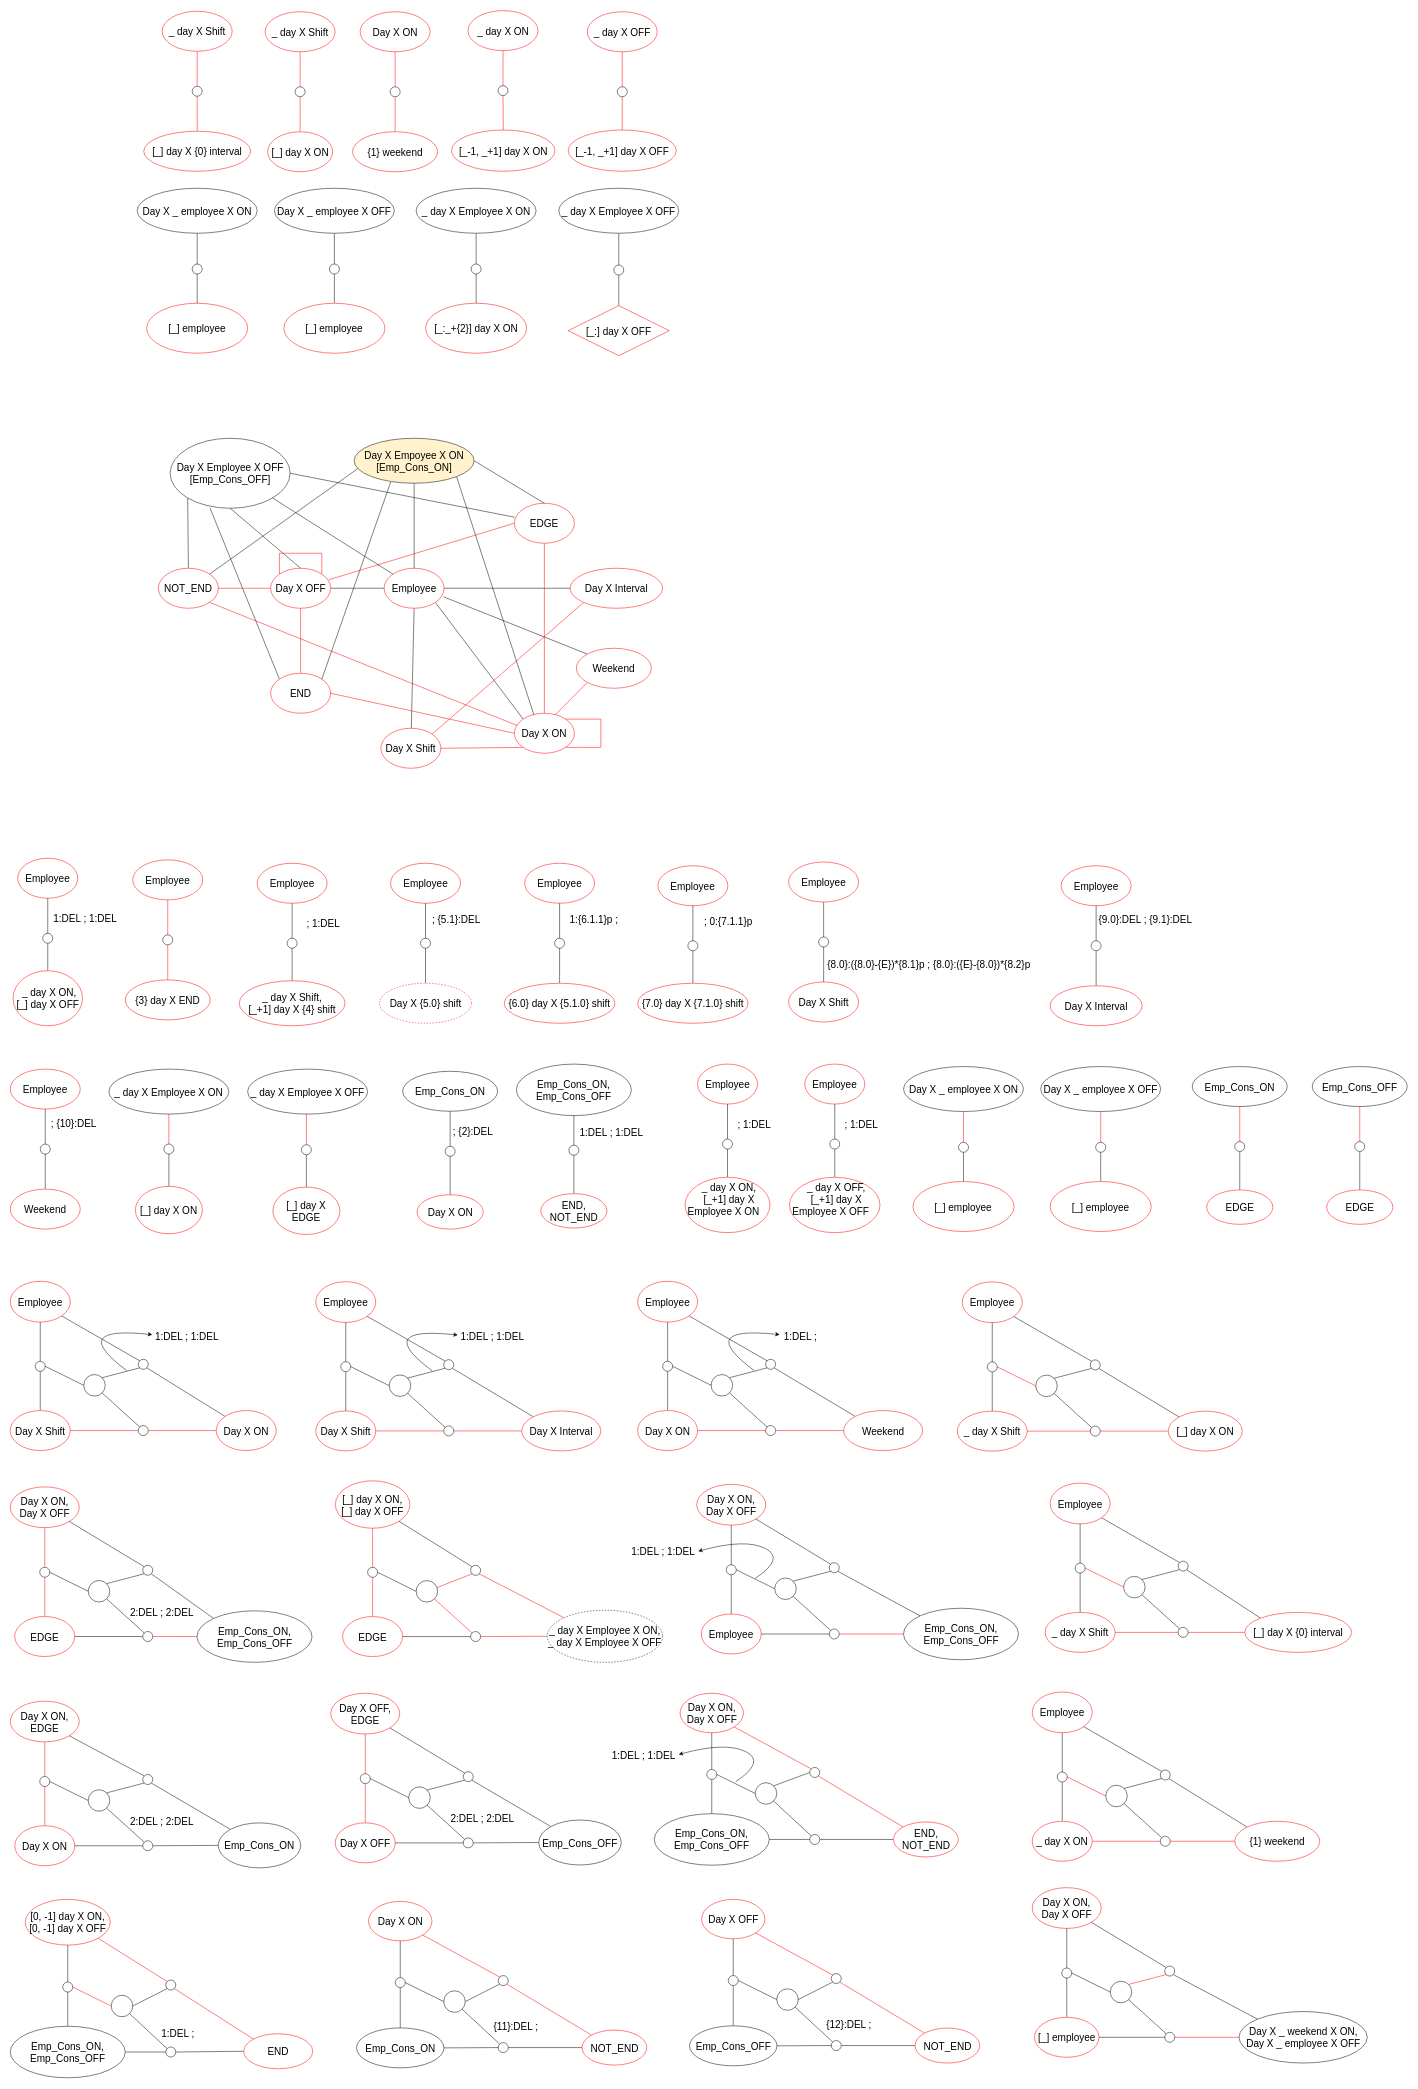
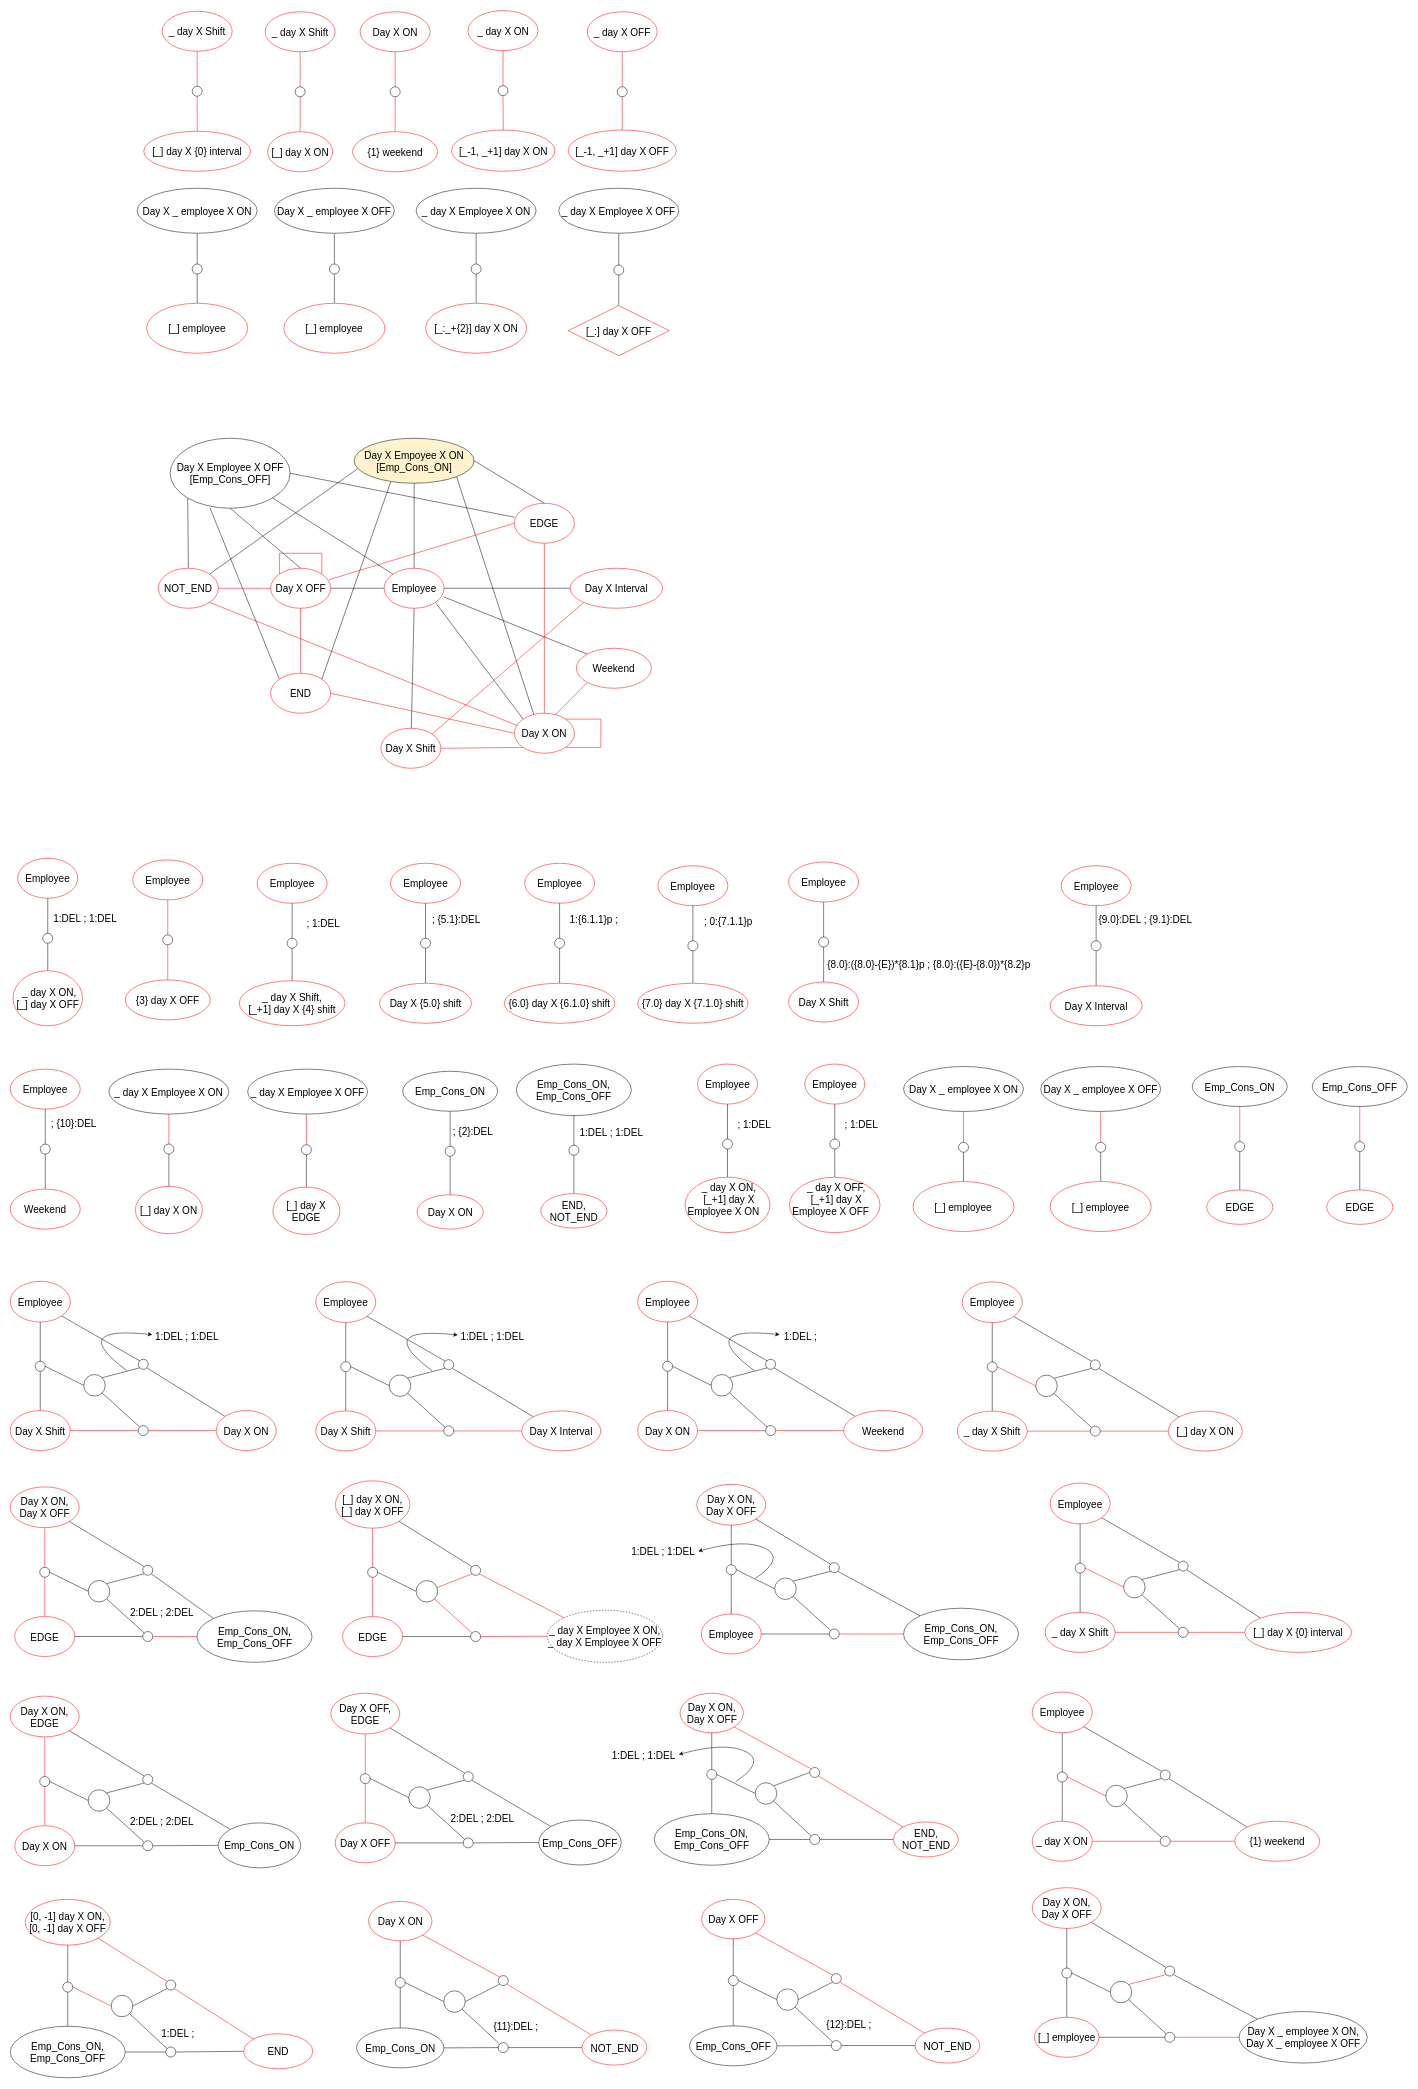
- <mxCell id="69" value="{3} day X END" style="ellipse;whiteSpace=wrap;html=1;fontSize=20;strokeColor=#FF0000;" parent="1" vertex="1"><mxGeometry x="250" y="1959.28" width="170" height="80" as="geometry" /></mxCell>
+ <mxCell id="69" value="{3} day X OFF" style="ellipse;whiteSpace=wrap;html=1;fontSize=20;strokeColor=#FF0000;" parent="1" vertex="1"><mxGeometry x="250" y="1959.28" width="170" height="80" as="geometry" /></mxCell>
- <mxCell id="37" value="Day X {5.0} shift" style="ellipse;whiteSpace=wrap;html=1;fontSize=20;strokeColor=#FF0000;dashed=1;" parent="1" vertex="1"><mxGeometry x="758.5" y="1966" width="184" height="80" as="geometry" /></mxCell>
+ <mxCell id="37" value="Day X {5.0} shift" style="ellipse;whiteSpace=wrap;html=1;fontSize=20;strokeColor=#FF0000;" parent="1" vertex="1"><mxGeometry x="758.5" y="1966" width="184" height="80" as="geometry" /></mxCell>
- <mxCell id="359" value="{6.0} day X {5.1.0} shift" style="ellipse;whiteSpace=wrap;html=1;fontSize=20;strokeColor=#FF0000;" parent="1" vertex="1"><mxGeometry x="1008" y="1966" width="221.38" height="80" as="geometry" /></mxCell>
+ <mxCell id="359" value="{6.0} day X {6.1.0} shift" style="ellipse;whiteSpace=wrap;html=1;fontSize=20;strokeColor=#FF0000;" parent="1" vertex="1"><mxGeometry x="1008" y="1966" width="221.38" height="80" as="geometry" /></mxCell>
- <mxCell id="159" value="Day X ON, EDGE" style="ellipse;whiteSpace=wrap;html=1;fontSize=20;strokeColor=#FF0000;" parent="1" vertex="1"><mxGeometry x="20" y="3401.75" width="138" height="81.5" as="geometry" /></mxCell>
+ <mxCell id="159" value="Day X ON, EDGE" style="ellipse;whiteSpace=wrap;html=1;fontSize=20;strokeColor=#FF0000;" parent="1" vertex="1"><mxGeometry x="20" y="3391.75" width="138" height="81.5" as="geometry" /></mxCell>
- <mxCell id="442" value="Day X _ weekend X ON, Day X _ employee X OFF" style="ellipse;whiteSpace=wrap;html=1;fontSize=20;strokeColor=#000000;" parent="1" vertex="1"><mxGeometry x="2477.5" y="4022.56" width="256.5" height="103.05" as="geometry" /></mxCell>
+ <mxCell id="442" value="Day X _ employee X ON, Day X _ employee X OFF" style="ellipse;whiteSpace=wrap;html=1;fontSize=20;strokeColor=#000000;" parent="1" vertex="1"><mxGeometry x="2477.5" y="4022.56" width="256.5" height="103.05" as="geometry" /></mxCell>
